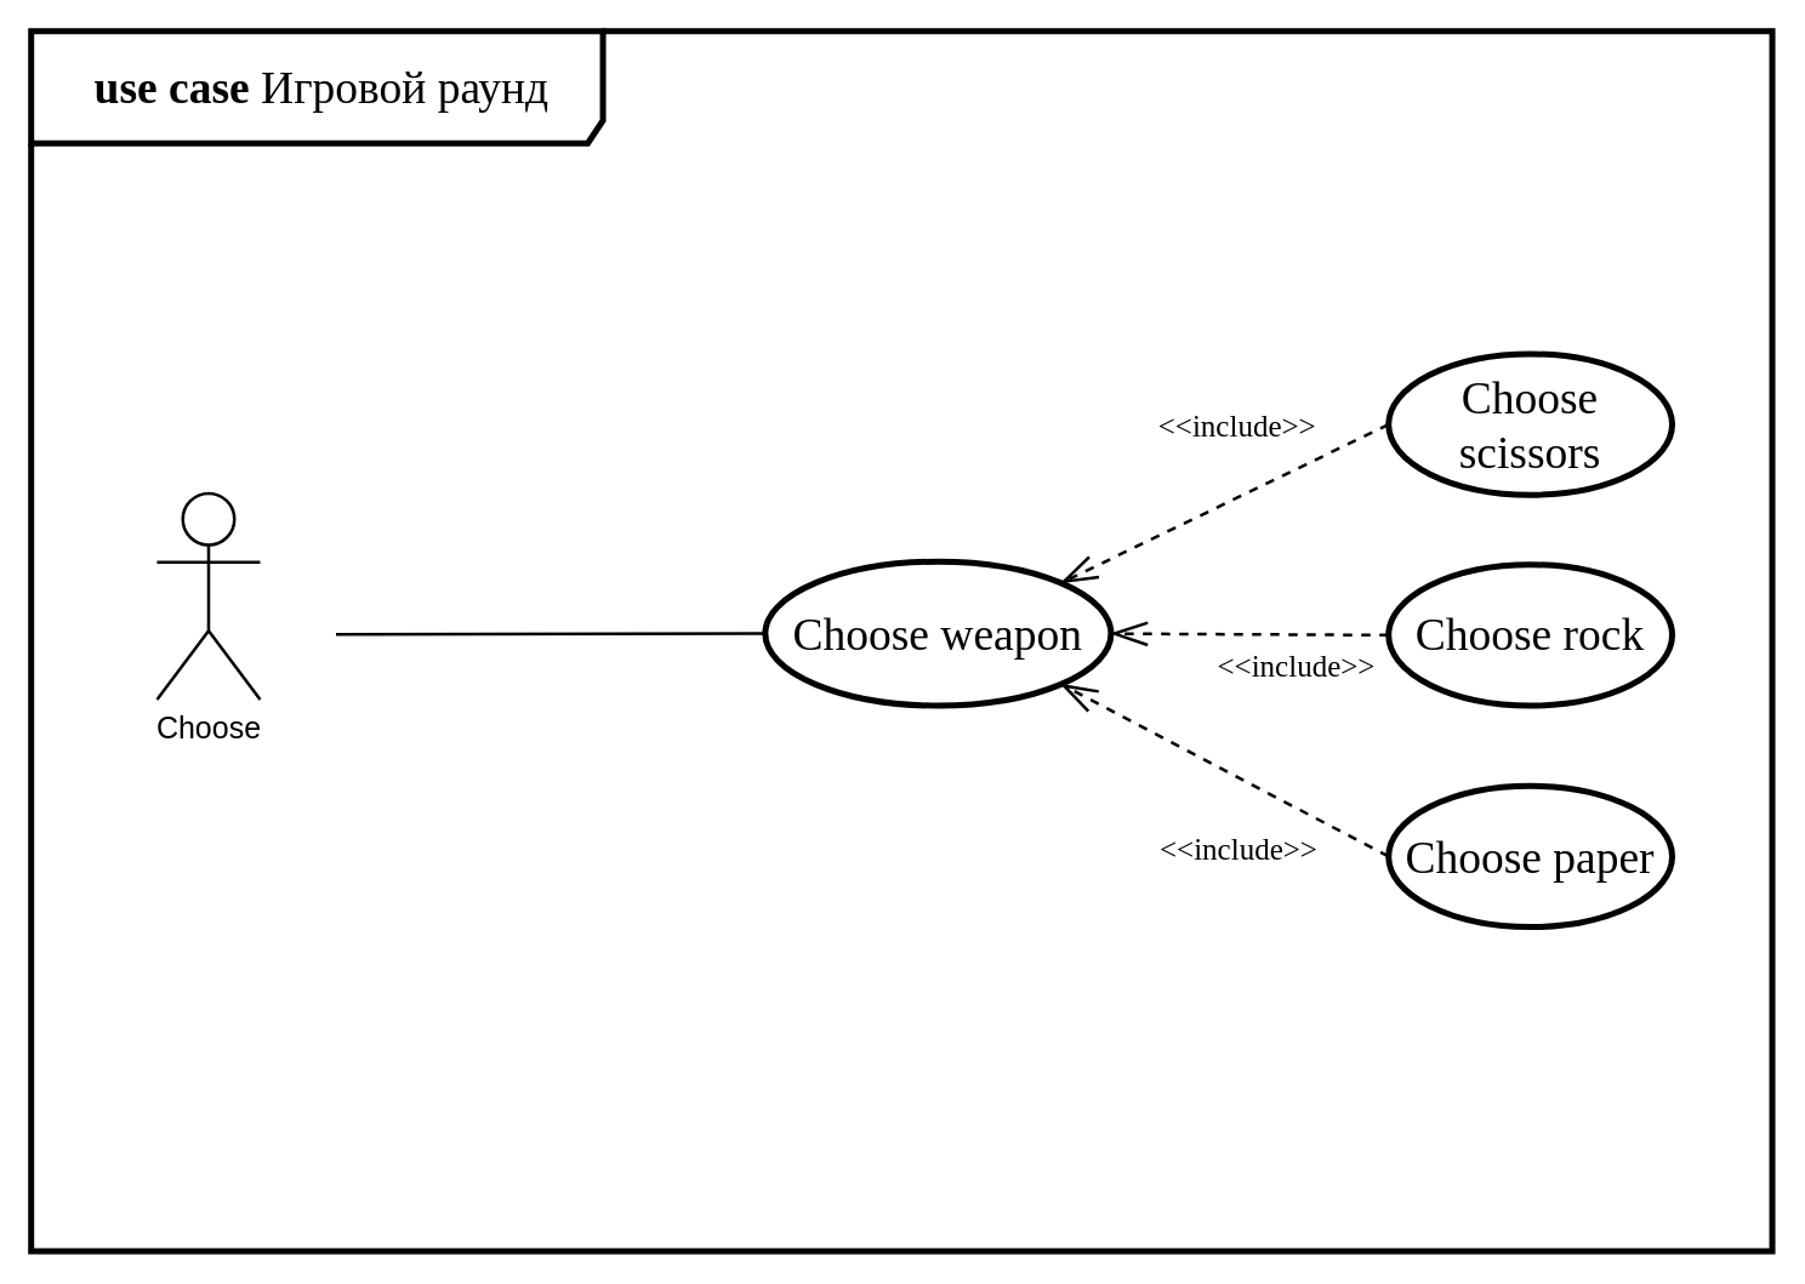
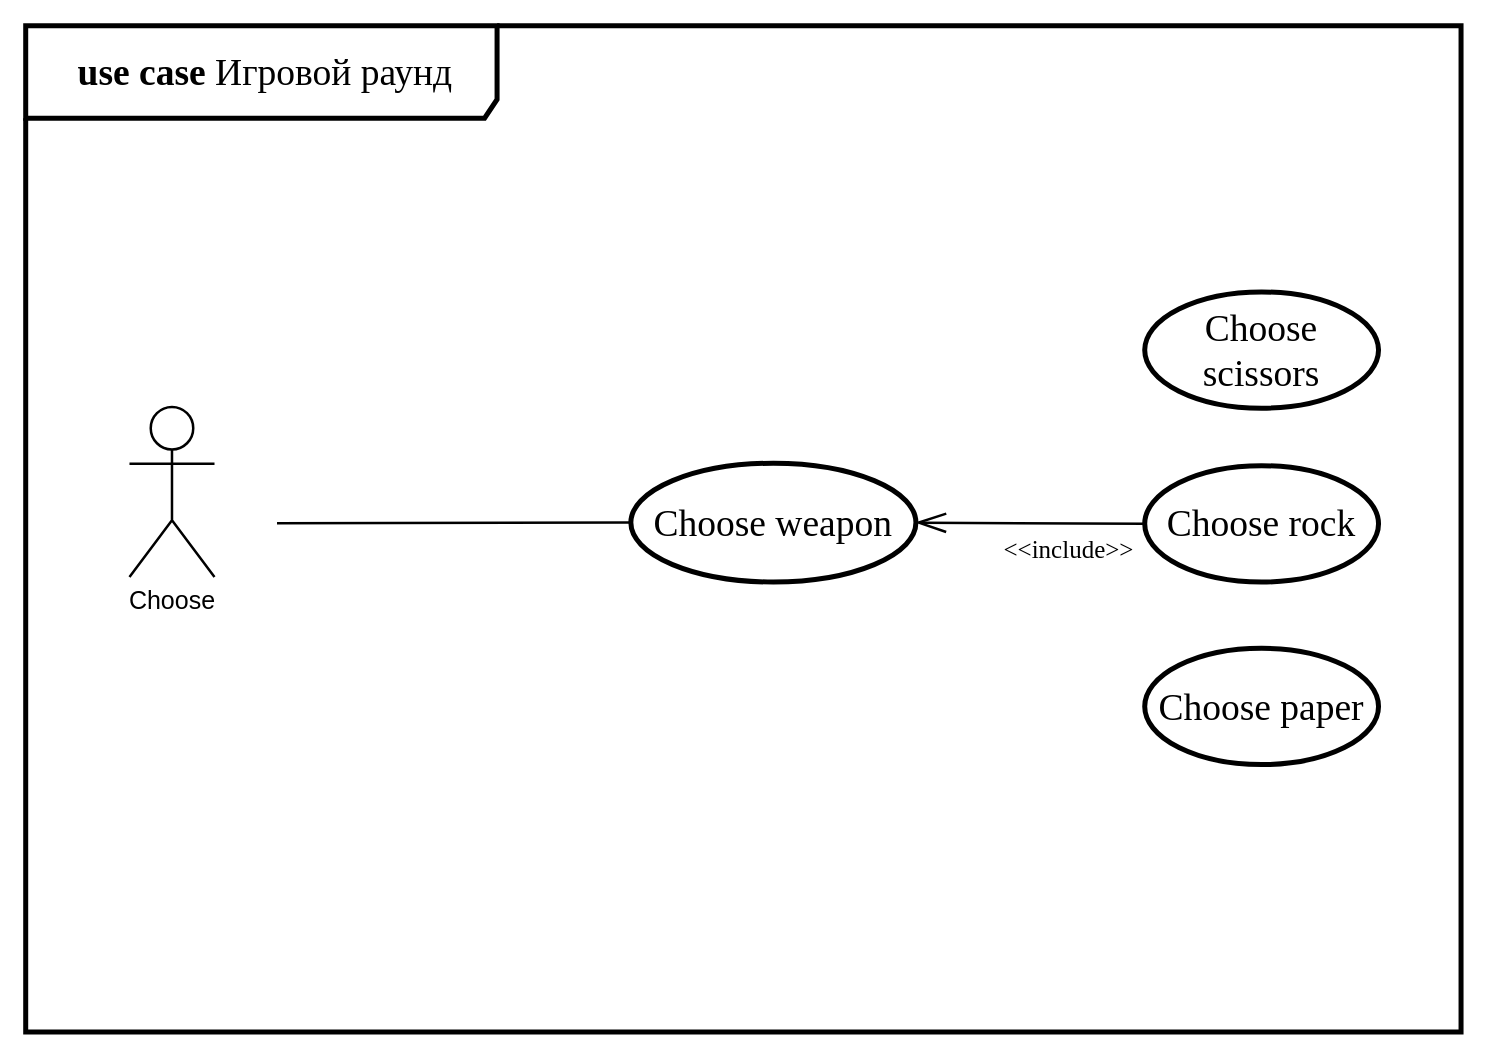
- <mxCell id="13" style="rounded=0;orthogonalLoop=1;jettySize=auto;html=1;exitX=0;exitY=0.5;exitDx=0;exitDy=0;entryX=1;entryY=0;entryDx=0;entryDy=0;dashed=1;endArrow=openThin;endFill=0;strokeWidth=2;strokeColor=#000000;endSize=20;" parent="5" source="15" target="8" edge="1"><mxGeometry relative="1" as="geometry" /></mxCell>
- <mxCell id="14" value="&amp;lt;&amp;lt;include&amp;gt;&amp;gt;" style="edgeLabel;html=1;align=center;verticalAlign=middle;resizable=0;points=[];fontSize=20;fontFamily=Times New Roman;fontColor=#000000;labelBackgroundColor=none;" parent="13" vertex="1" connectable="0"><mxGeometry x="-0.224" y="1" relative="1" as="geometry"><mxPoint x="-17.68" y="-41.61" as="offset" /></mxGeometry></mxCell>
- <mxCell id="11" style="edgeStyle=none;rounded=0;orthogonalLoop=1;jettySize=auto;html=1;exitX=0;exitY=0.5;exitDx=0;exitDy=0;entryX=1;entryY=0.5;entryDx=0;entryDy=0;dashed=1;endArrow=openThin;endFill=0;strokeColor=#000000;strokeWidth=2;endSize=20;" parent="5" source="7" target="8" edge="1"><mxGeometry relative="1" as="geometry" /></mxCell>
+ <mxCell id="11" style="edgeStyle=none;rounded=0;orthogonalLoop=1;jettySize=auto;html=1;exitX=0;exitY=0.5;exitDx=0;exitDy=0;entryX=1;entryY=0.5;entryDx=0;entryDy=0;dashed=0;endArrow=openThin;endFill=0;strokeColor=#000000;strokeWidth=2;endSize=20;" parent="5" source="7" target="8" edge="1"><mxGeometry relative="1" as="geometry" /></mxCell>
- <mxCell id="9" style="edgeStyle=none;rounded=0;orthogonalLoop=1;jettySize=auto;html=1;exitX=0;exitY=0.5;exitDx=0;exitDy=0;entryX=1;entryY=1;entryDx=0;entryDy=0;dashed=1;endArrow=openThin;endFill=0;strokeColor=#000000;strokeWidth=2;endSize=20;" parent="5" source="6" target="8" edge="1"><mxGeometry relative="1" as="geometry" /></mxCell>
- <mxCell id="10" value="&amp;lt;&amp;lt;include&amp;gt;&amp;gt;" style="edgeLabel;html=1;align=center;verticalAlign=middle;resizable=0;points=[];fontSize=20;fontFamily=Times New Roman;fontColor=#000000;labelBackgroundColor=#FFFFFF;" parent="9" vertex="1" connectable="0"><mxGeometry x="-0.226" y="-1" relative="1" as="geometry"><mxPoint x="-17.1" y="38.42" as="offset" /></mxGeometry></mxCell>
